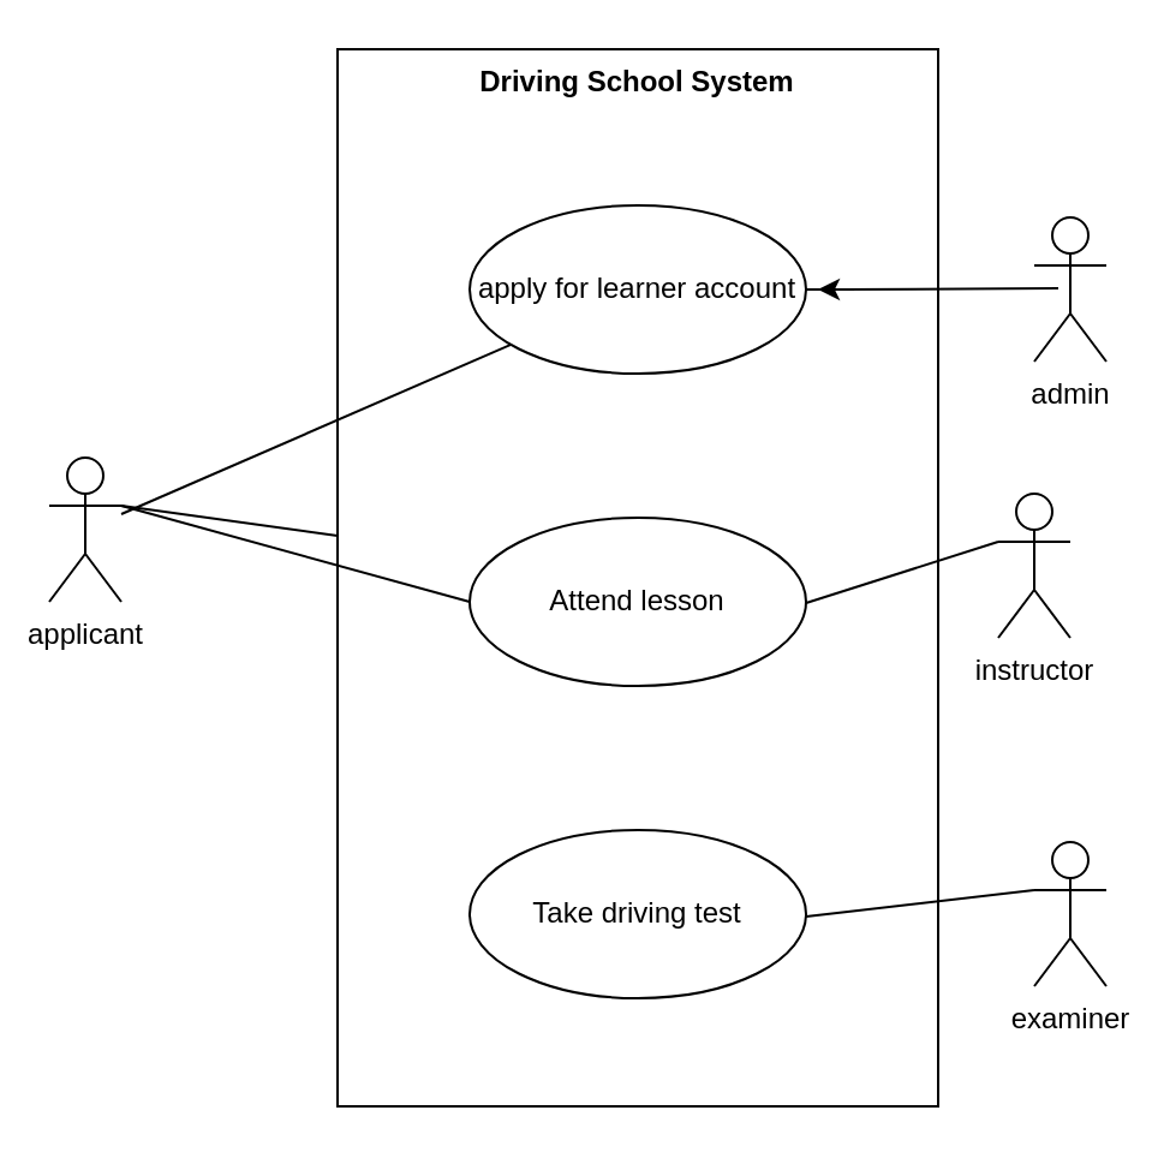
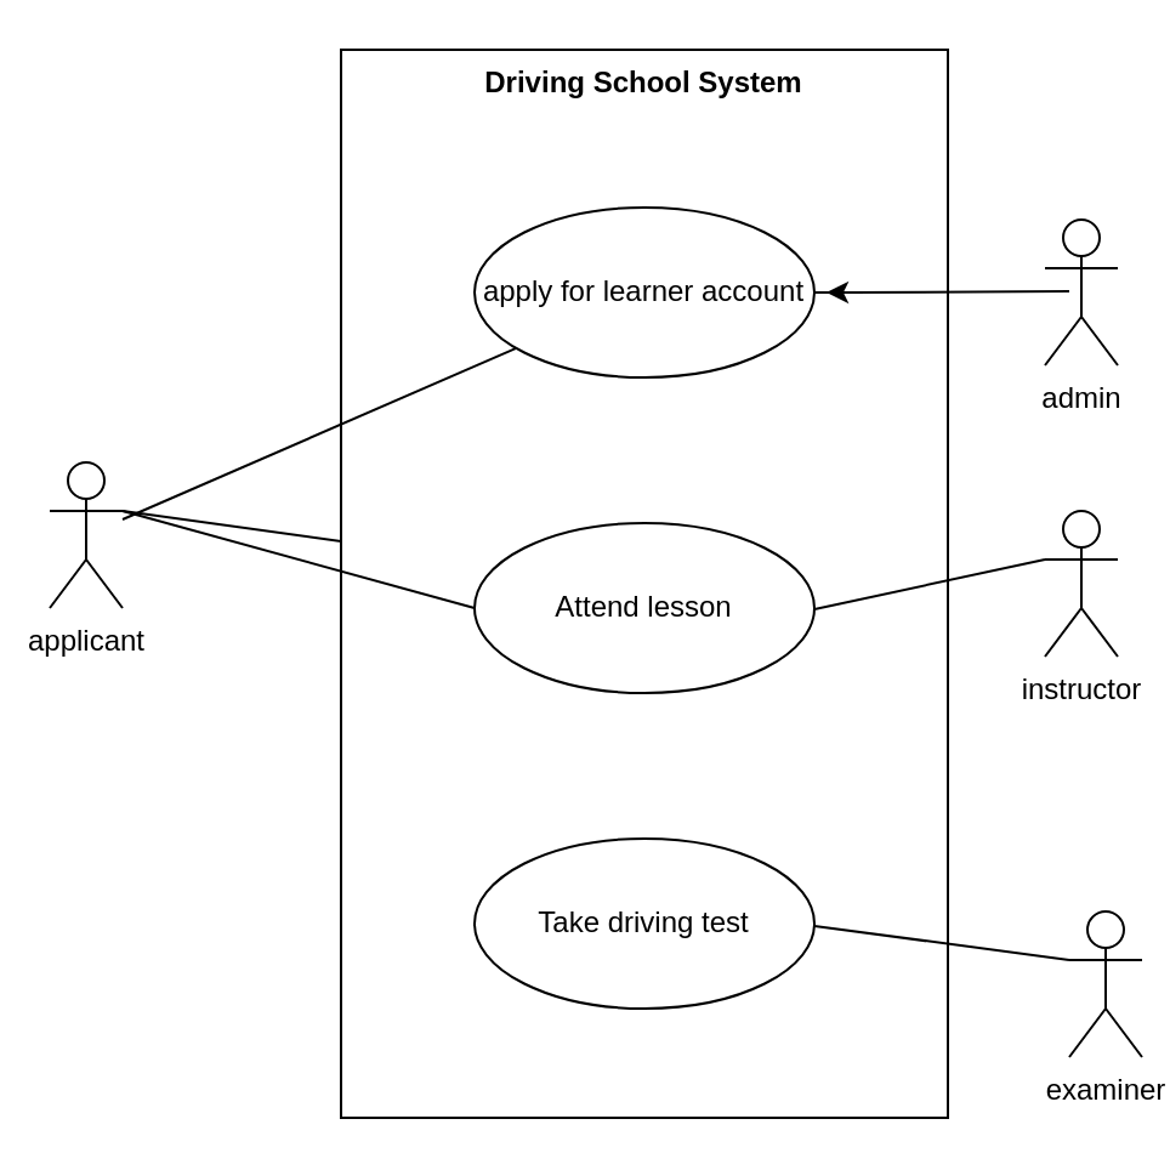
- <mxCell id="5" value="instructor&lt;br&gt;" style="shape=umlActor;verticalLabelPosition=bottom;verticalAlign=top;html=1;" vertex="1" parent="1"><mxGeometry x="415" y="205" width="30" height="60" as="geometry" /></mxCell>
+ <mxCell id="5" value="instructor&lt;br&gt;" style="shape=umlActor;verticalLabelPosition=bottom;verticalAlign=top;html=1;" vertex="1" parent="1"><mxGeometry x="430" y="210" width="30" height="60" as="geometry" /></mxCell>
- <mxCell id="6" value="examiner" style="shape=umlActor;verticalLabelPosition=bottom;verticalAlign=top;html=1;" vertex="1" parent="1"><mxGeometry x="430" y="350" width="30" height="60" as="geometry" /></mxCell>
+ <mxCell id="6" value="examiner" style="shape=umlActor;verticalLabelPosition=bottom;verticalAlign=top;html=1;" vertex="1" parent="1"><mxGeometry x="440" y="375" width="30" height="60" as="geometry" /></mxCell>
